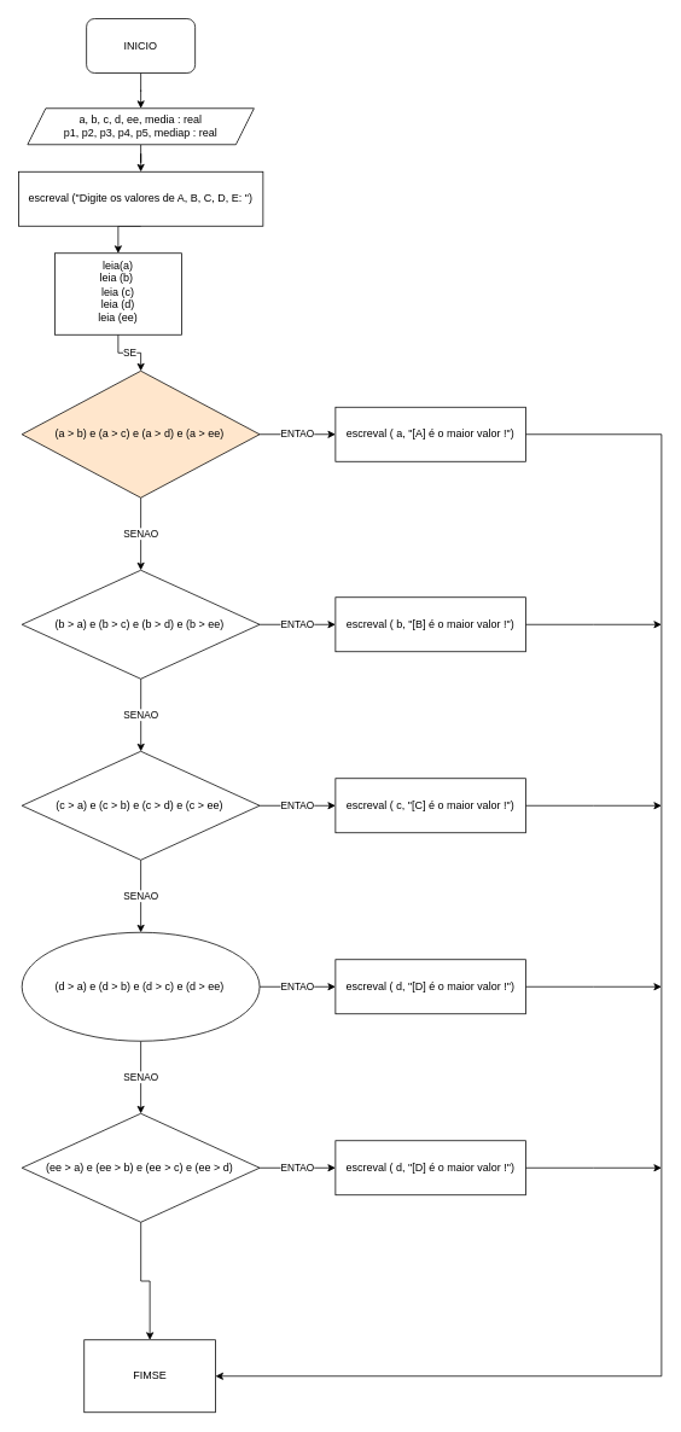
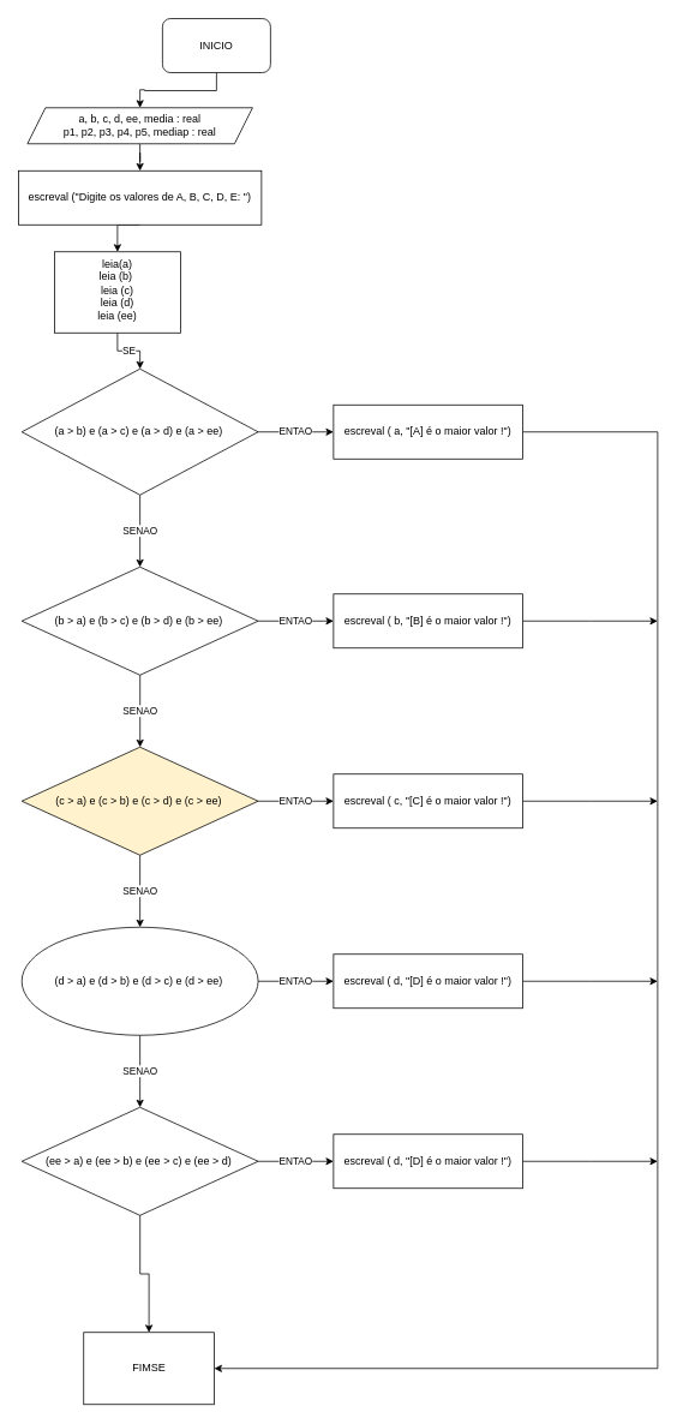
- <mxCell id="3" value="INICIO" style="rounded=1;whiteSpace=wrap;html=1;" parent="1" vertex="1"><mxGeometry x="95" y="20" width="120" height="60" as="geometry" /></mxCell>
+ <mxCell id="3" value="INICIO" style="rounded=1;whiteSpace=wrap;html=1;" parent="1" vertex="1"><mxGeometry x="180" y="20" width="120" height="60" as="geometry" /></mxCell>
- <mxCell id="12" value="(a &amp;gt; b) e (a &amp;gt; c) e (a &amp;gt; d) e (a &amp;gt; ee)&amp;nbsp;" style="rhombus;whiteSpace=wrap;html=1;fillColor=#ffe6cc;" parent="1" vertex="1"><mxGeometry x="23.75" y="409" width="262.5" height="140" as="geometry" /></mxCell>
+ <mxCell id="12" value="(a &amp;gt; b) e (a &amp;gt; c) e (a &amp;gt; d) e (a &amp;gt; ee)&amp;nbsp;" style="rhombus;whiteSpace=wrap;html=1;" parent="1" vertex="1"><mxGeometry x="23.75" y="409" width="262.5" height="140" as="geometry" /></mxCell>
- <mxCell id="22" value="(c &amp;gt; a) e (c &amp;gt; b) e (c &amp;gt; d) e (c &amp;gt; ee)&amp;nbsp;" style="rhombus;whiteSpace=wrap;html=1;" parent="1" vertex="1"><mxGeometry x="23.75" y="829" width="262.5" height="120" as="geometry" /></mxCell>
+ <mxCell id="22" value="(c &amp;gt; a) e (c &amp;gt; b) e (c &amp;gt; d) e (c &amp;gt; ee)&amp;nbsp;" style="rhombus;whiteSpace=wrap;html=1;fillColor=#fff2cc;" parent="1" vertex="1"><mxGeometry x="23.75" y="829" width="262.5" height="120" as="geometry" /></mxCell>
